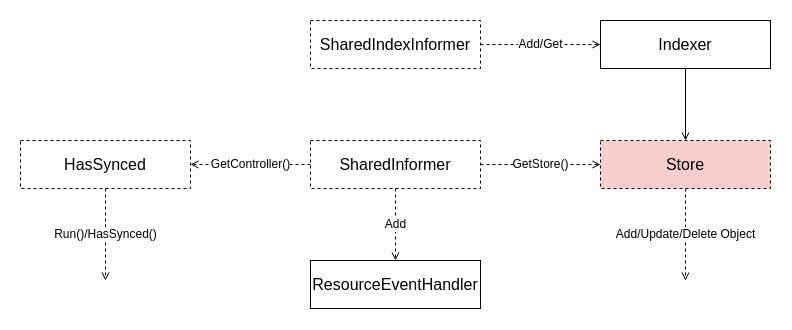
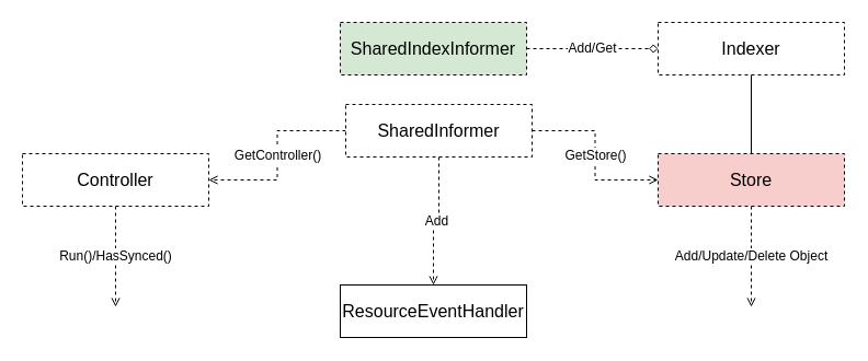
- <mxCell id="3" value="SharedIndexInformer" style="rounded=0;whiteSpace=wrap;html=1;fontSize=16;fillColor=#ffffff;strokeColor=#000000;dashed=1;" parent="1" vertex="1"><mxGeometry x="310" y="20" width="170" height="48" as="geometry" /></mxCell>
+ <mxCell id="3" value="SharedIndexInformer" style="rounded=0;whiteSpace=wrap;html=1;fontSize=16;fillColor=#d5e8d4;strokeColor=#000000;dashed=1;" parent="1" vertex="1"><mxGeometry x="310" y="20" width="170" height="48" as="geometry" /></mxCell>
- <mxCell id="2" value="Add/Get" style="edgeStyle=orthogonalEdgeStyle;rounded=0;orthogonalLoop=1;jettySize=auto;html=1;exitX=1;exitY=0.5;exitDx=0;exitDy=0;startArrow=none;startFill=0;endArrow=open;endFill=0;fontSize=12;fontColor=#000000;dashed=1;" parent="1" source="3" target="14" edge="1"><mxGeometry relative="1" as="geometry" /></mxCell>
+ <mxCell id="2" value="Add/Get" style="edgeStyle=orthogonalEdgeStyle;rounded=0;orthogonalLoop=1;jettySize=auto;html=1;exitX=1;exitY=0.5;exitDx=0;exitDy=0;startArrow=none;startFill=0;endArrow=diamond;endFill=0;fontSize=12;fontColor=#000000;dashed=1;" parent="1" source="3" target="14" edge="1"><mxGeometry relative="1" as="geometry" /></mxCell>
- <mxCell id="14" value="Indexer" style="rounded=0;whiteSpace=wrap;html=1;fontSize=16;fillColor=#ffffff;strokeColor=#000000;dashed=0;" parent="1" vertex="1"><mxGeometry x="600" y="20" width="170" height="48" as="geometry" /></mxCell>
+ <mxCell id="14" value="Indexer" style="rounded=0;whiteSpace=wrap;html=1;fontSize=16;fillColor=#ffffff;strokeColor=#000000;dashed=1;" parent="1" vertex="1"><mxGeometry x="600" y="20" width="170" height="48" as="geometry" /></mxCell>
- <mxCell id="13" style="edgeStyle=orthogonalEdgeStyle;rounded=0;orthogonalLoop=1;jettySize=auto;html=1;exitX=0.5;exitY=1;exitDx=0;exitDy=0;startArrow=none;startFill=0;endArrow=open;endFill=0;fontSize=12;fontColor=#000000;" parent="1" source="14" target="10" edge="1"><mxGeometry relative="1" as="geometry" /></mxCell>
+ <mxCell id="13" style="edgeStyle=orthogonalEdgeStyle;rounded=0;orthogonalLoop=1;jettySize=auto;html=1;exitX=0.5;exitY=1;exitDx=0;exitDy=0;startArrow=none;startFill=0;endArrow=none;endFill=0;fontSize=12;fontColor=#000000;" parent="1" source="14" target="10" edge="1"><mxGeometry relative="1" as="geometry" /></mxCell>
- <mxCell id="12" value="HasSynced" style="rounded=0;whiteSpace=wrap;html=1;fontSize=16;fillColor=#ffffff;strokeColor=#000000;dashed=1;" parent="1" vertex="1"><mxGeometry x="20" y="140" width="170" height="48" as="geometry" /></mxCell>
+ <mxCell id="12" value="Controller" style="rounded=0;whiteSpace=wrap;html=1;fontSize=16;fillColor=#ffffff;strokeColor=#000000;dashed=1;" parent="1" vertex="1"><mxGeometry x="20" y="140" width="170" height="48" as="geometry" /></mxCell>
- <mxCell id="7" value="SharedInformer" style="rounded=0;whiteSpace=wrap;html=1;fontSize=16;fillColor=#ffffff;strokeColor=#000000;dashed=1;" parent="1" vertex="1"><mxGeometry x="310" y="140" width="170" height="48" as="geometry" /></mxCell>
+ <mxCell id="7" value="SharedInformer" style="rounded=0;whiteSpace=wrap;html=1;fontSize=16;fillColor=#ffffff;strokeColor=#000000;dashed=1;" parent="1" vertex="1"><mxGeometry x="315" y="95" width="170" height="48" as="geometry" /></mxCell>
